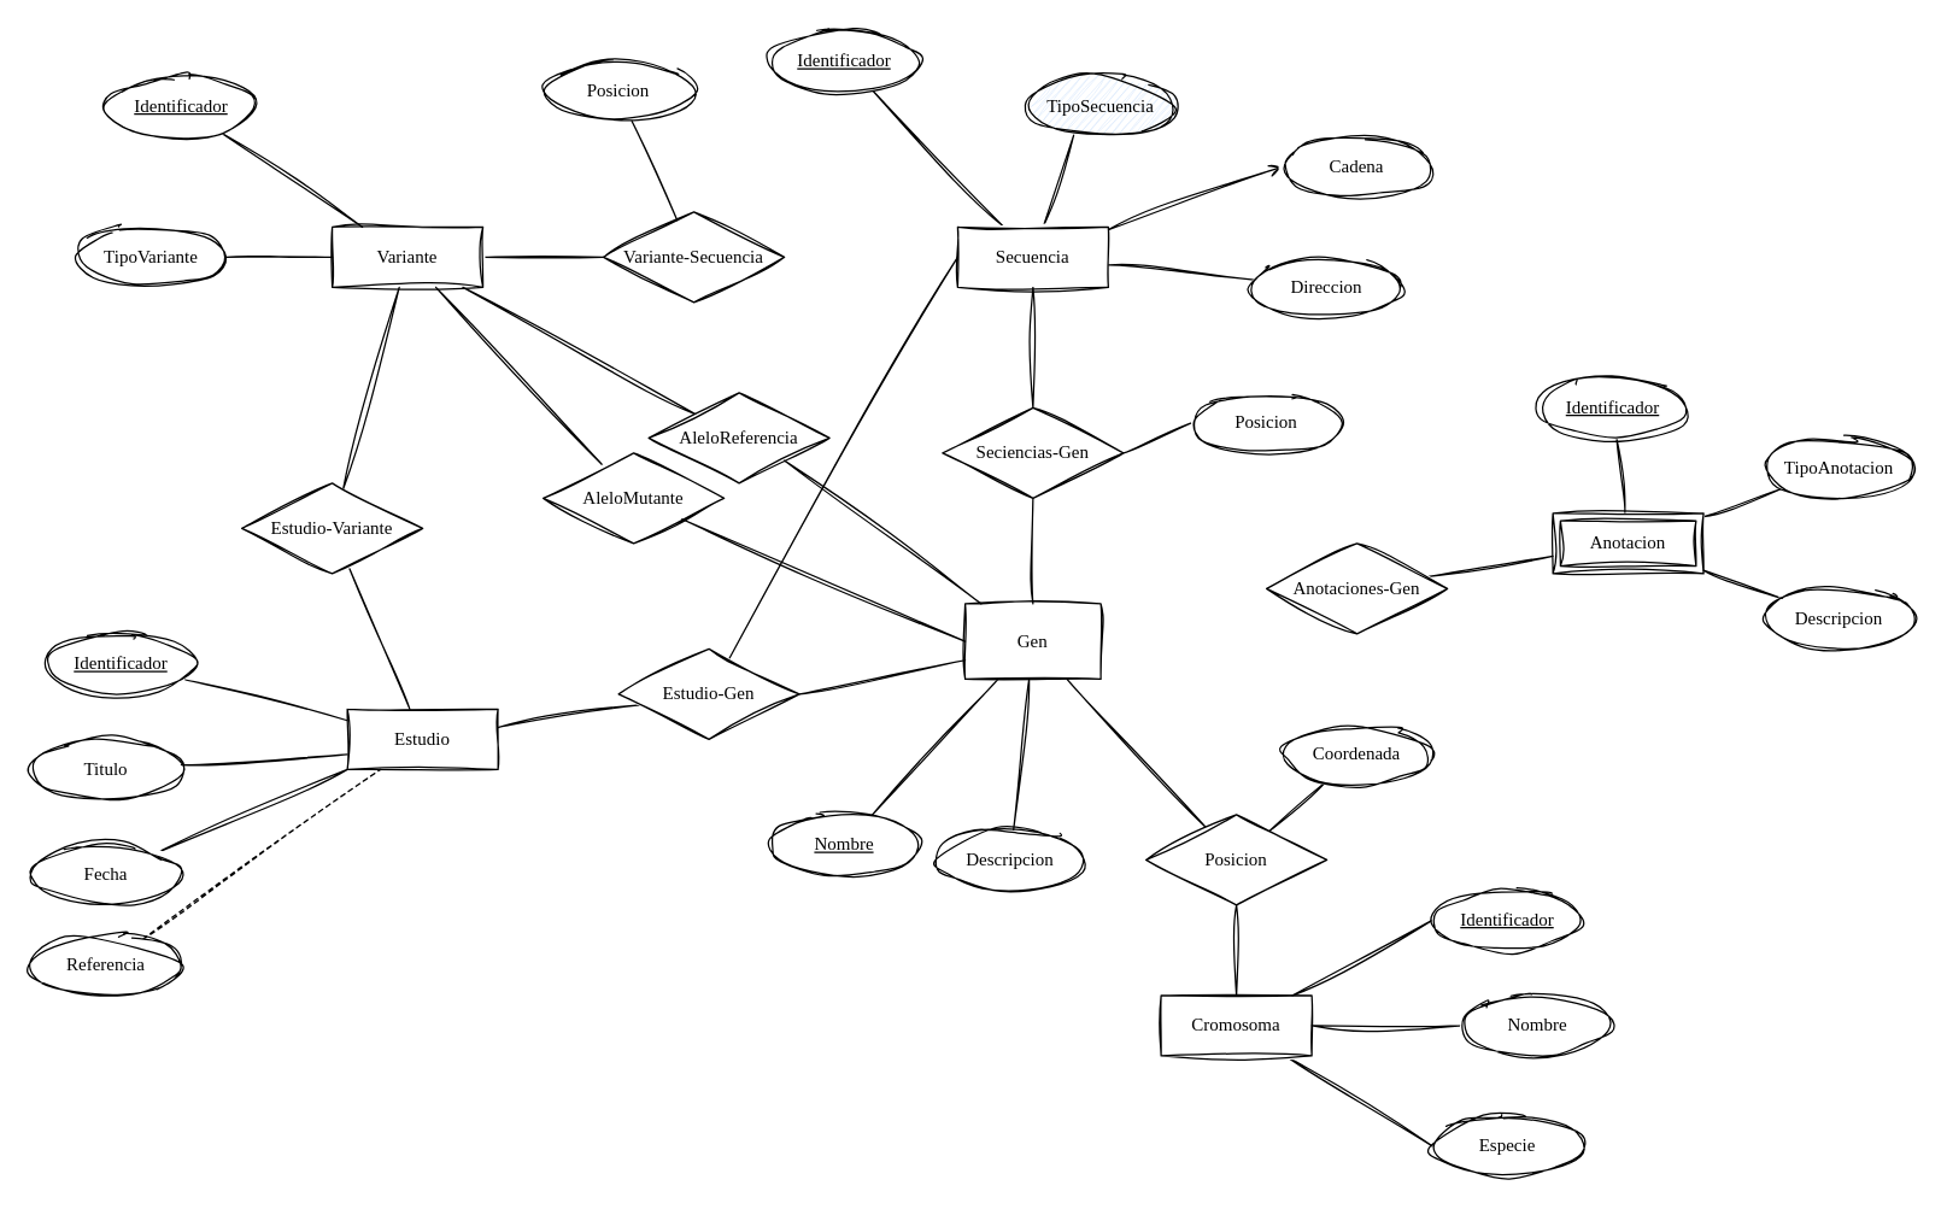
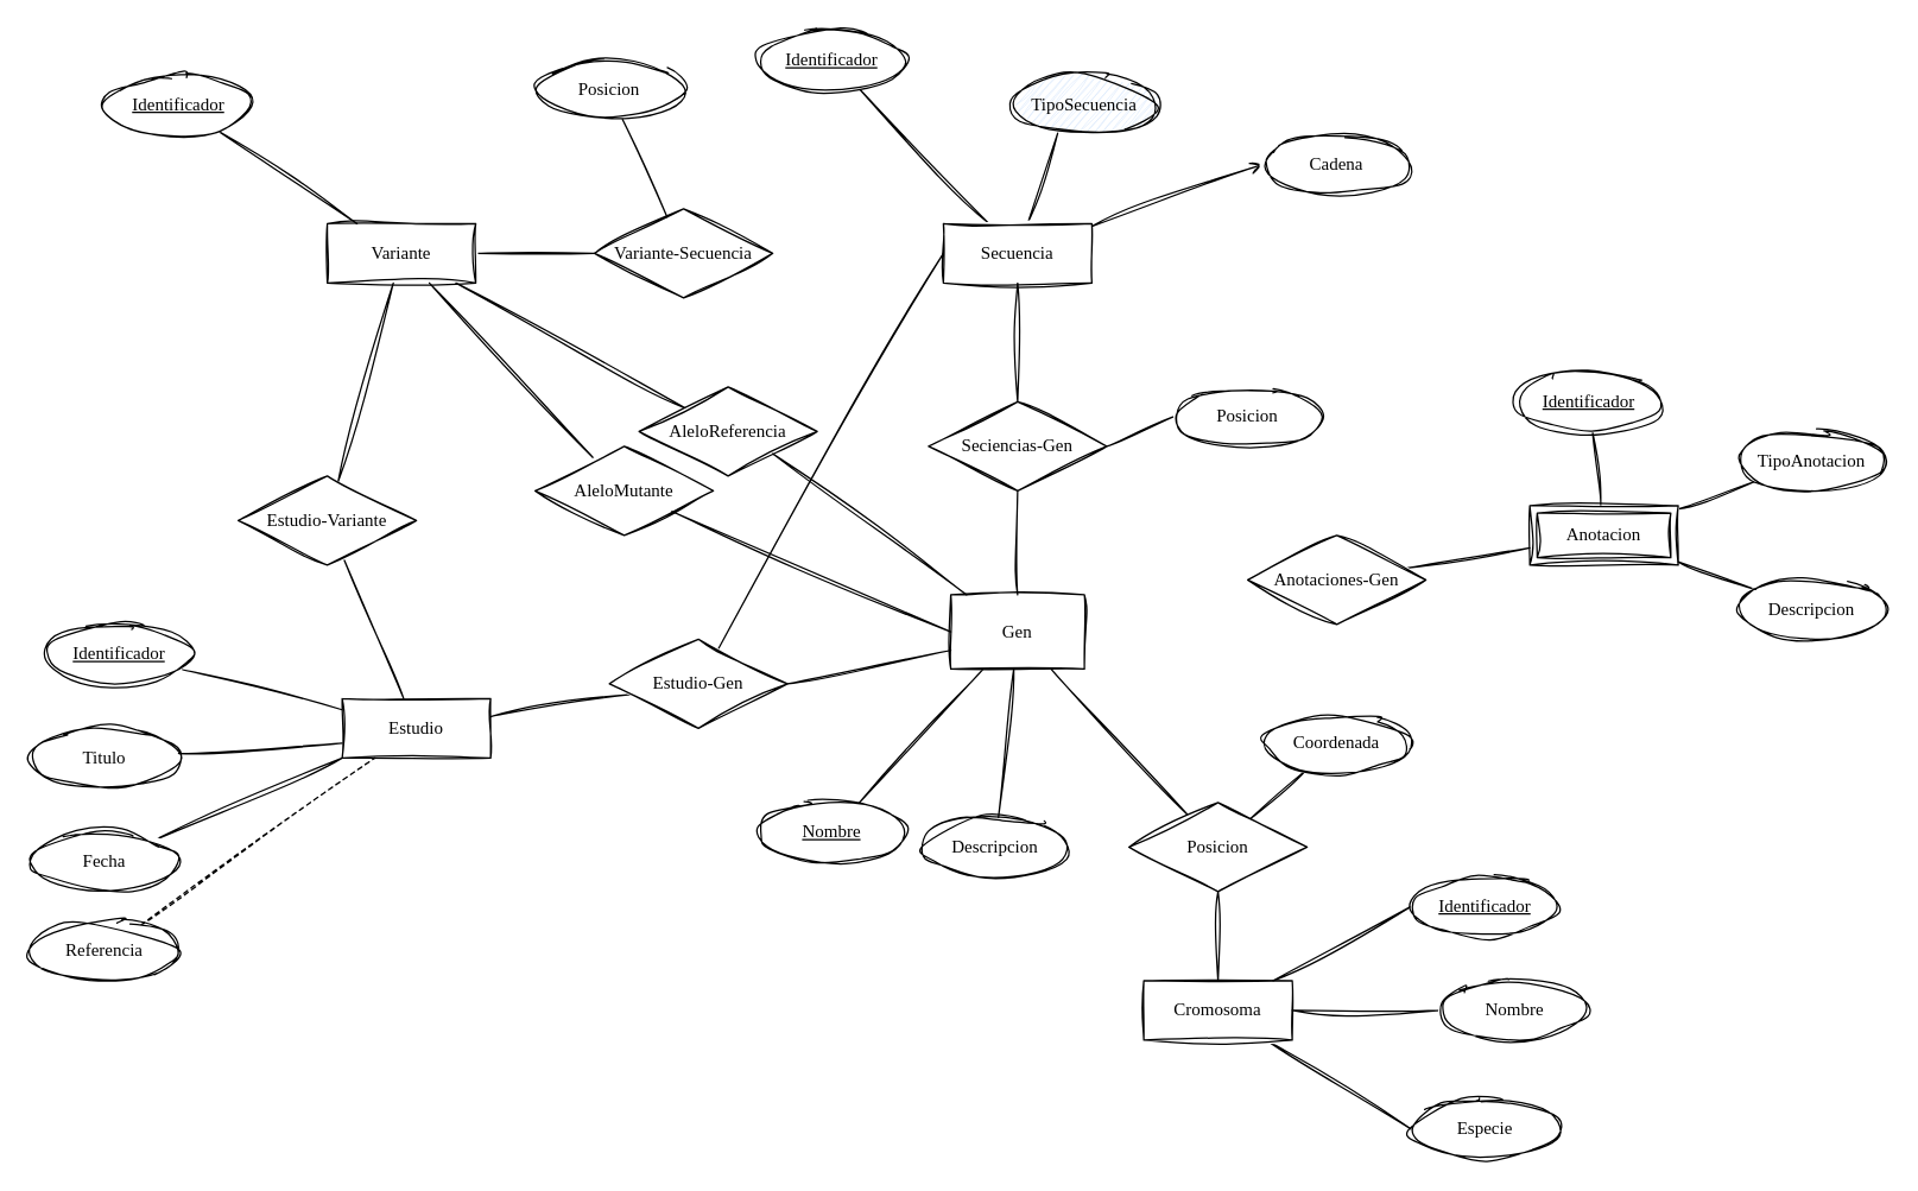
- <mxCell id="54" value="TipoVariante" style="ellipse;whiteSpace=wrap;html=1;align=center;sketch=1;hachureGap=4;jiggle=2;curveFitting=1;fontFamily=Architects Daughter;fontSource=https%3A%2F%2Ffonts.googleapis.com%2Fcss%3Ffamily%3DArchitects%2BDaughter;" vertex="1" parent="1"><mxGeometry x="50" y="150" width="100" height="40" as="geometry" /></mxCell>
- <mxCell id="53" style="edgeStyle=orthogonalEdgeStyle;rounded=0;sketch=1;hachureGap=4;jiggle=2;curveFitting=1;orthogonalLoop=1;jettySize=auto;html=1;entryX=0;entryY=0.5;entryDx=0;entryDy=0;fontFamily=Architects Daughter;fontSource=https%3A%2F%2Ffonts.googleapis.com%2Fcss%3Ffamily%3DArchitects%2BDaughter;endArrow=none;endFill=0;" edge="1" parent="1" source="54" target="48"><mxGeometry relative="1" as="geometry" /></mxCell>
- <mxCell id="20" style="rounded=0;sketch=1;hachureGap=4;jiggle=2;curveFitting=1;orthogonalLoop=1;jettySize=auto;html=1;fontFamily=Architects Daughter;fontSource=https%3A%2F%2Ffonts.googleapis.com%2Fcss%3Ffamily%3DArchitects%2BDaughter;endArrow=none;endFill=0;" edge="1" parent="1" source="21" target="45"><mxGeometry relative="1" as="geometry" /></mxCell>
- <mxCell id="45" value="Direccion" style="ellipse;whiteSpace=wrap;html=1;align=center;sketch=1;hachureGap=4;jiggle=2;curveFitting=1;fontFamily=Architects Daughter;fontSource=https%3A%2F%2Ffonts.googleapis.com%2Fcss%3Ffamily%3DArchitects%2BDaughter;" vertex="1" parent="1"><mxGeometry x="830" width="100" height="40" as="geometry" y="170" /></mxCell>
